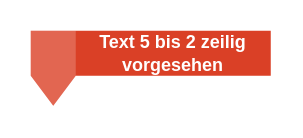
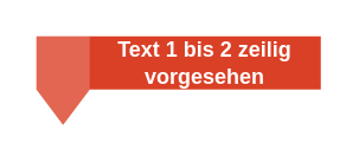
- <mxCell id="4" value="Text 5 bis 2 zeilig vorgesehen" style="text;html=1;strokeColor=none;fillColor=none;align=center;verticalAlign=middle;whiteSpace=wrap;rounded=0;fontColor=#FFFFFF;fontStyle=1;fontSize=12;" parent="2" vertex="1"><mxGeometry x="30" width="130" height="30" as="geometry" /></mxCell>
+ <mxCell id="4" value="Text 1 bis 2 zeilig vorgesehen" style="text;html=1;strokeColor=none;fillColor=none;align=center;verticalAlign=middle;whiteSpace=wrap;rounded=0;fontColor=#FFFFFF;fontStyle=1;fontSize=12;" parent="2" vertex="1"><mxGeometry x="30" width="130" height="30" as="geometry" /></mxCell>
